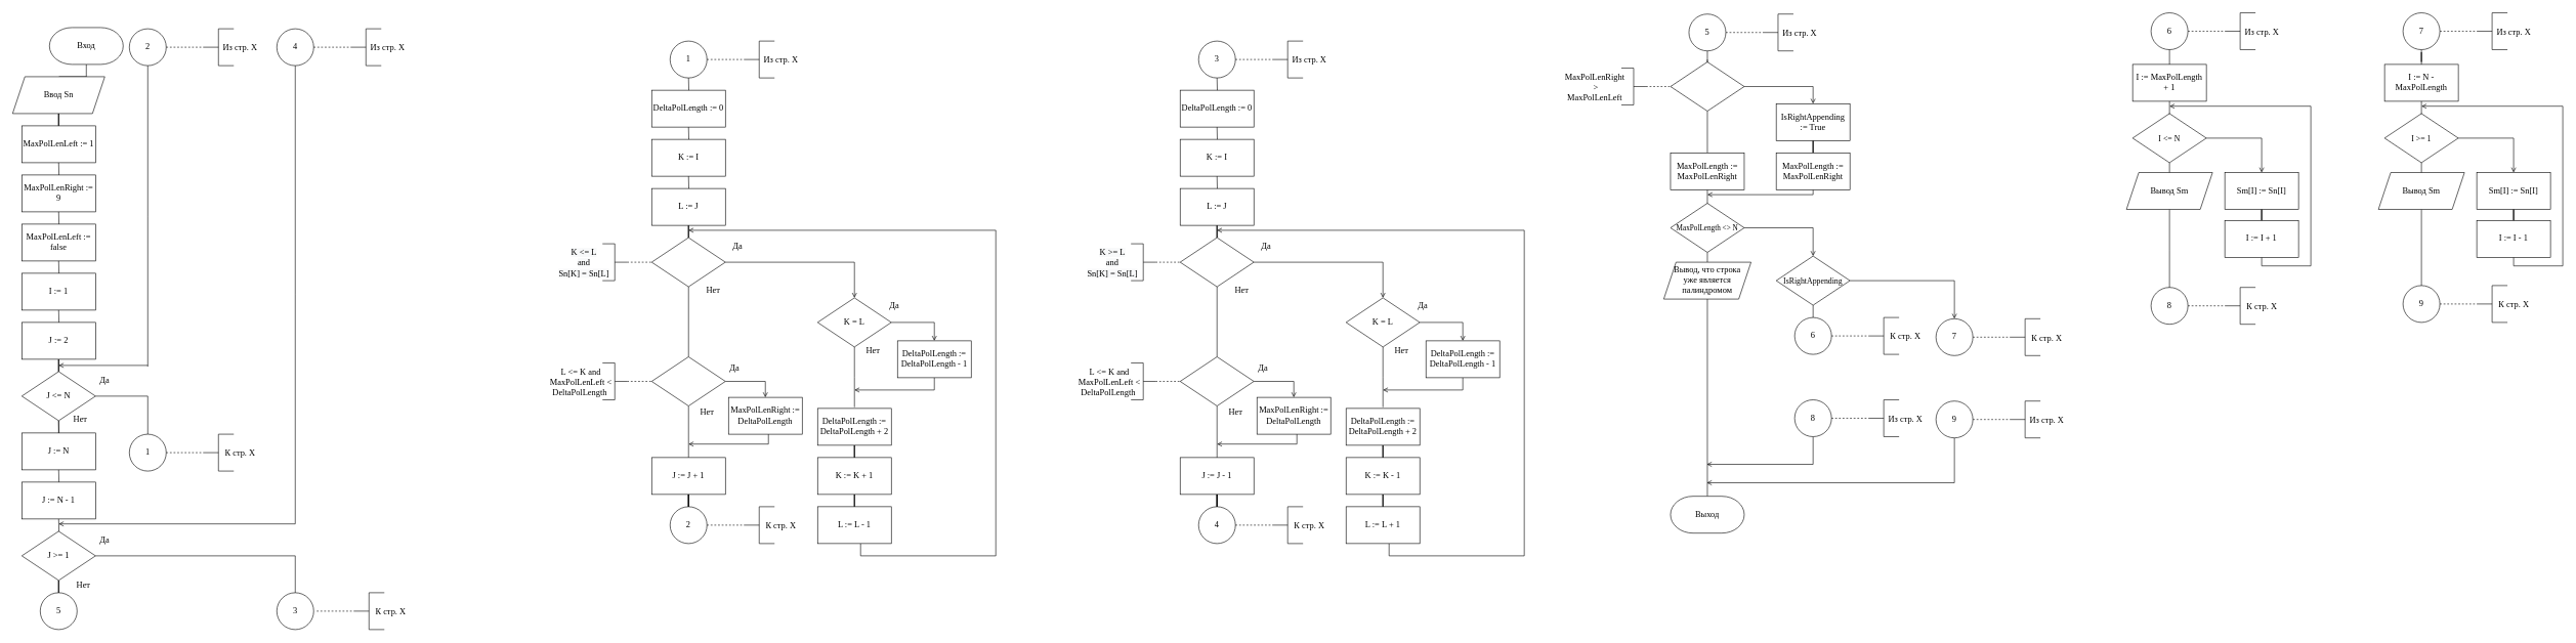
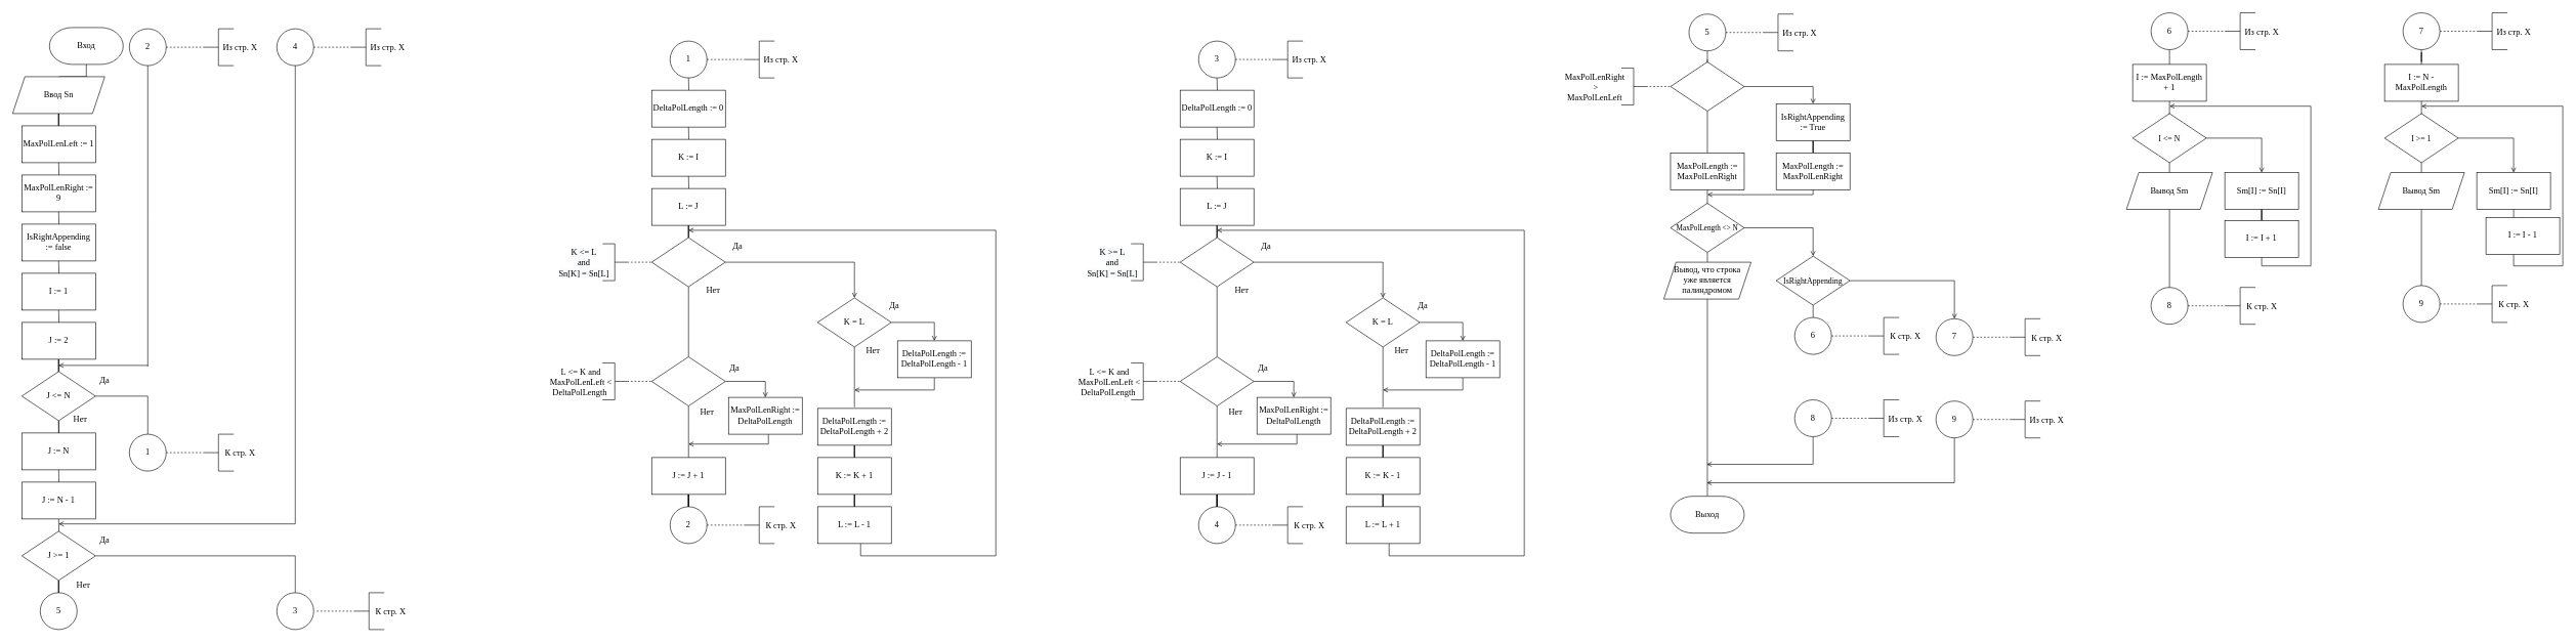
- <mxCell id="184" value="I := I - 1" style="rounded=0;whiteSpace=wrap;html=1;fontFamily=Times New Roman;fontSize=14;strokeWidth=1;align=center;" vertex="1" parent="1"><mxGeometry x="4030" y="358" width="120" height="60" as="geometry" /></mxCell>
+ <mxCell id="184" value="I := I - 1" style="rounded=0;whiteSpace=wrap;html=1;fontFamily=Times New Roman;fontSize=14;strokeWidth=1;align=center;" vertex="1" parent="1"><mxGeometry x="4045" y="353" width="120" height="60" as="geometry" /></mxCell>
- <mxCell id="10" value="MaxPolLenLeft := false" style="whiteSpace=wrap;html=1;fontFamily=Times New Roman;fontSize=14;strokeWidth=1;" vertex="1" parent="1"><mxGeometry x="35" y="364" width="120" height="60" as="geometry" /></mxCell>
+ <mxCell id="10" value="IsRightAppending := false" style="whiteSpace=wrap;html=1;fontFamily=Times New Roman;fontSize=14;strokeWidth=1;" vertex="1" parent="1"><mxGeometry x="35" y="364" width="120" height="60" as="geometry" /></mxCell>
